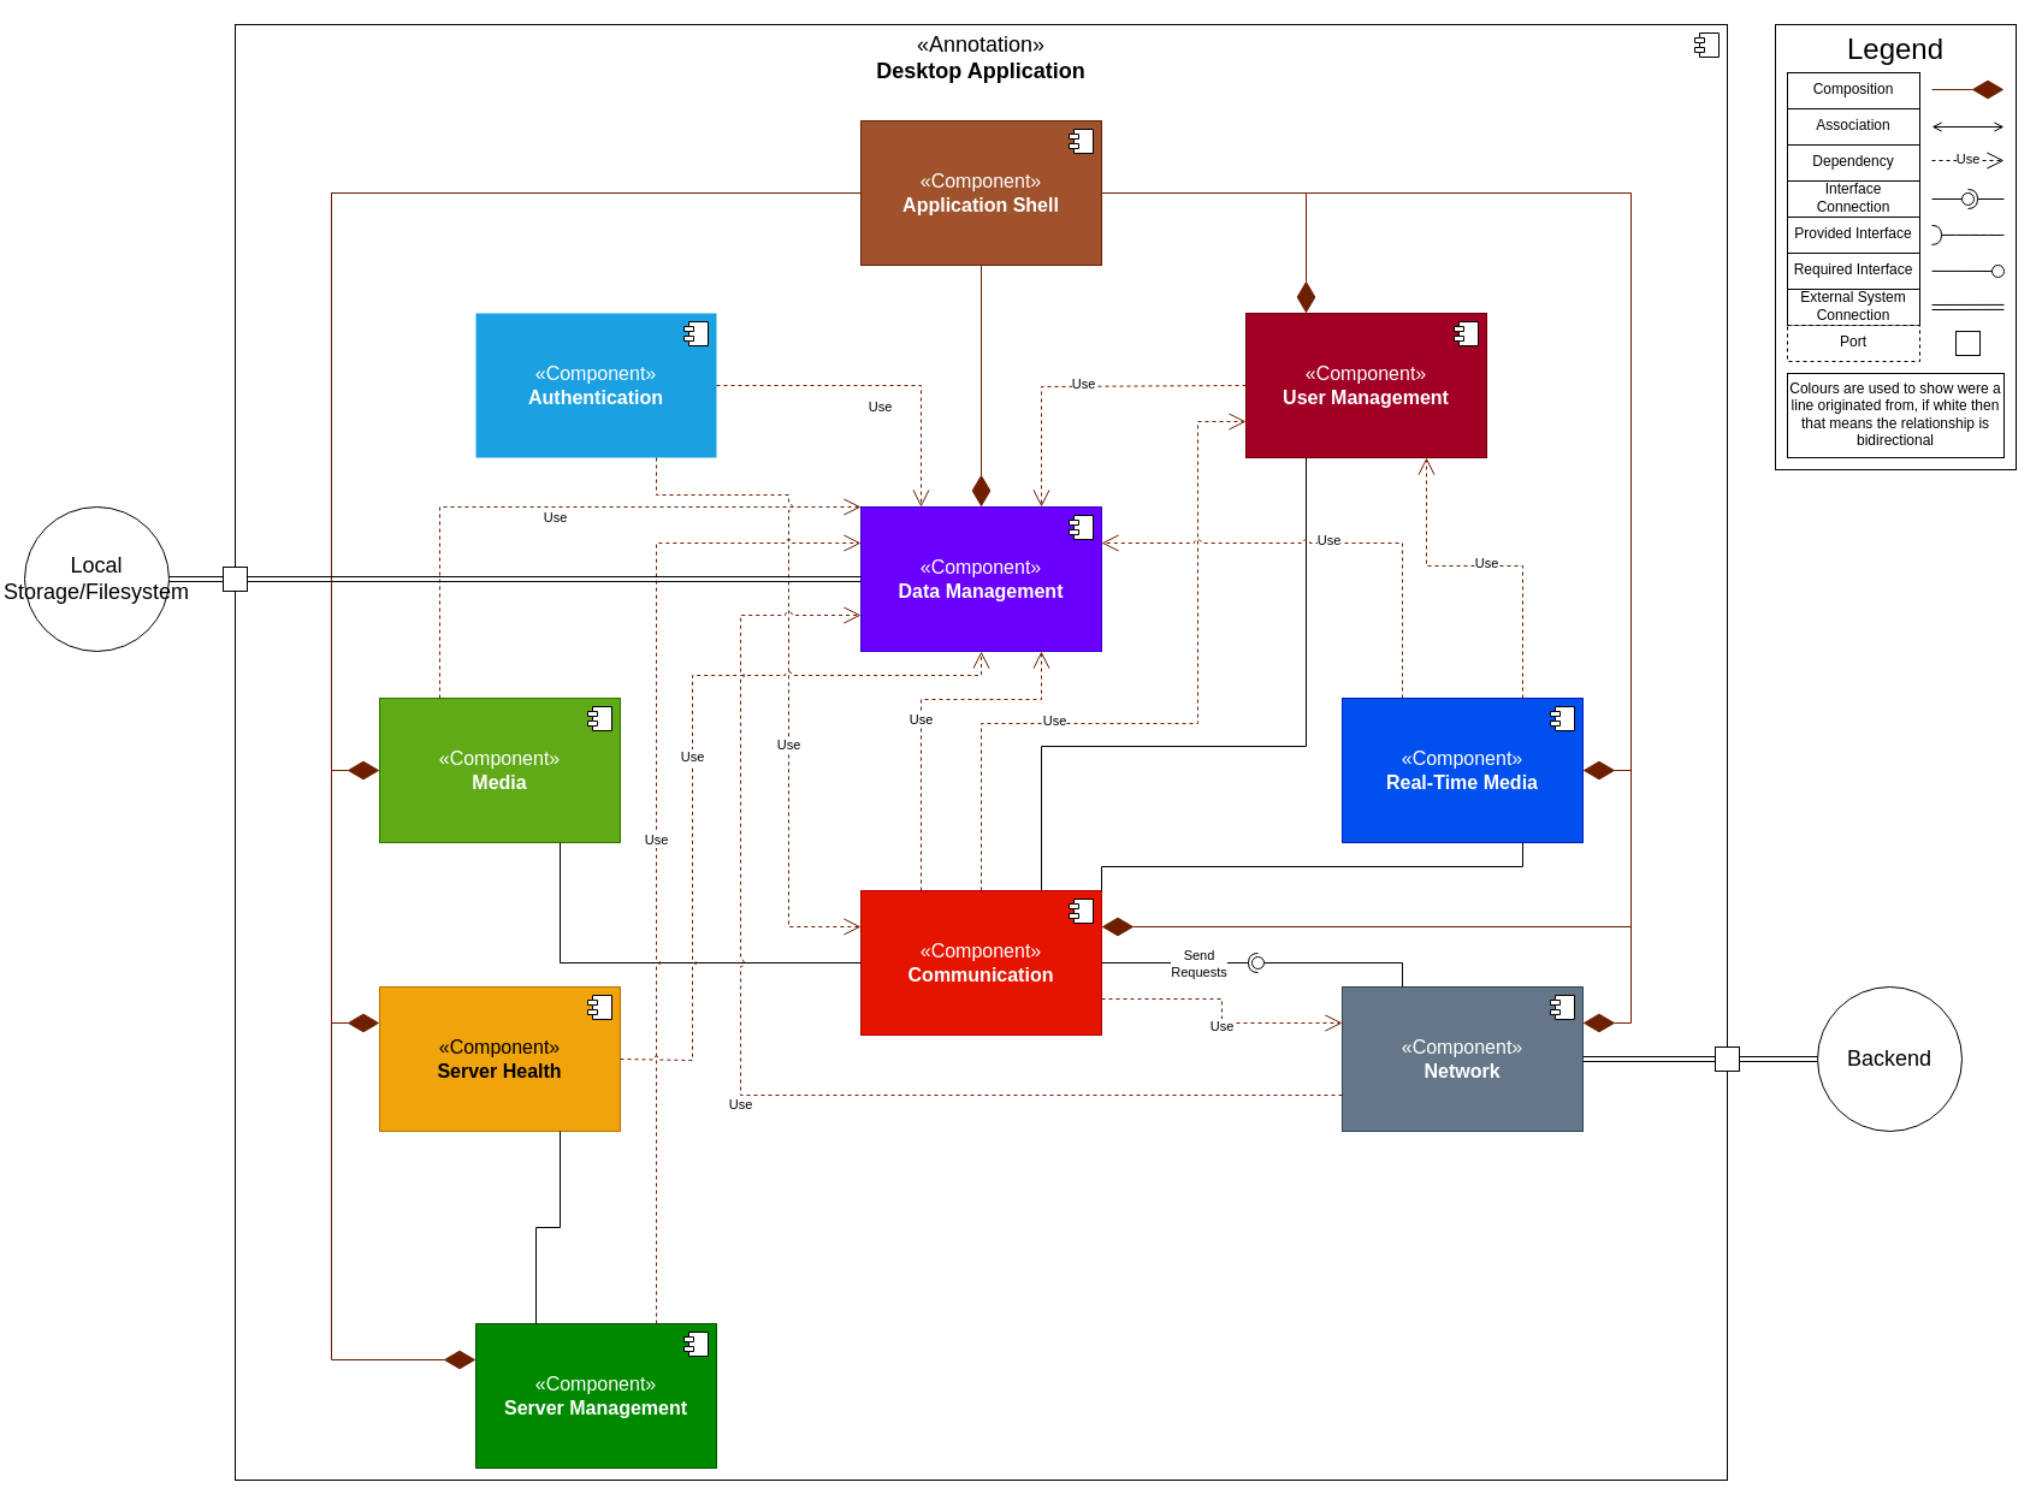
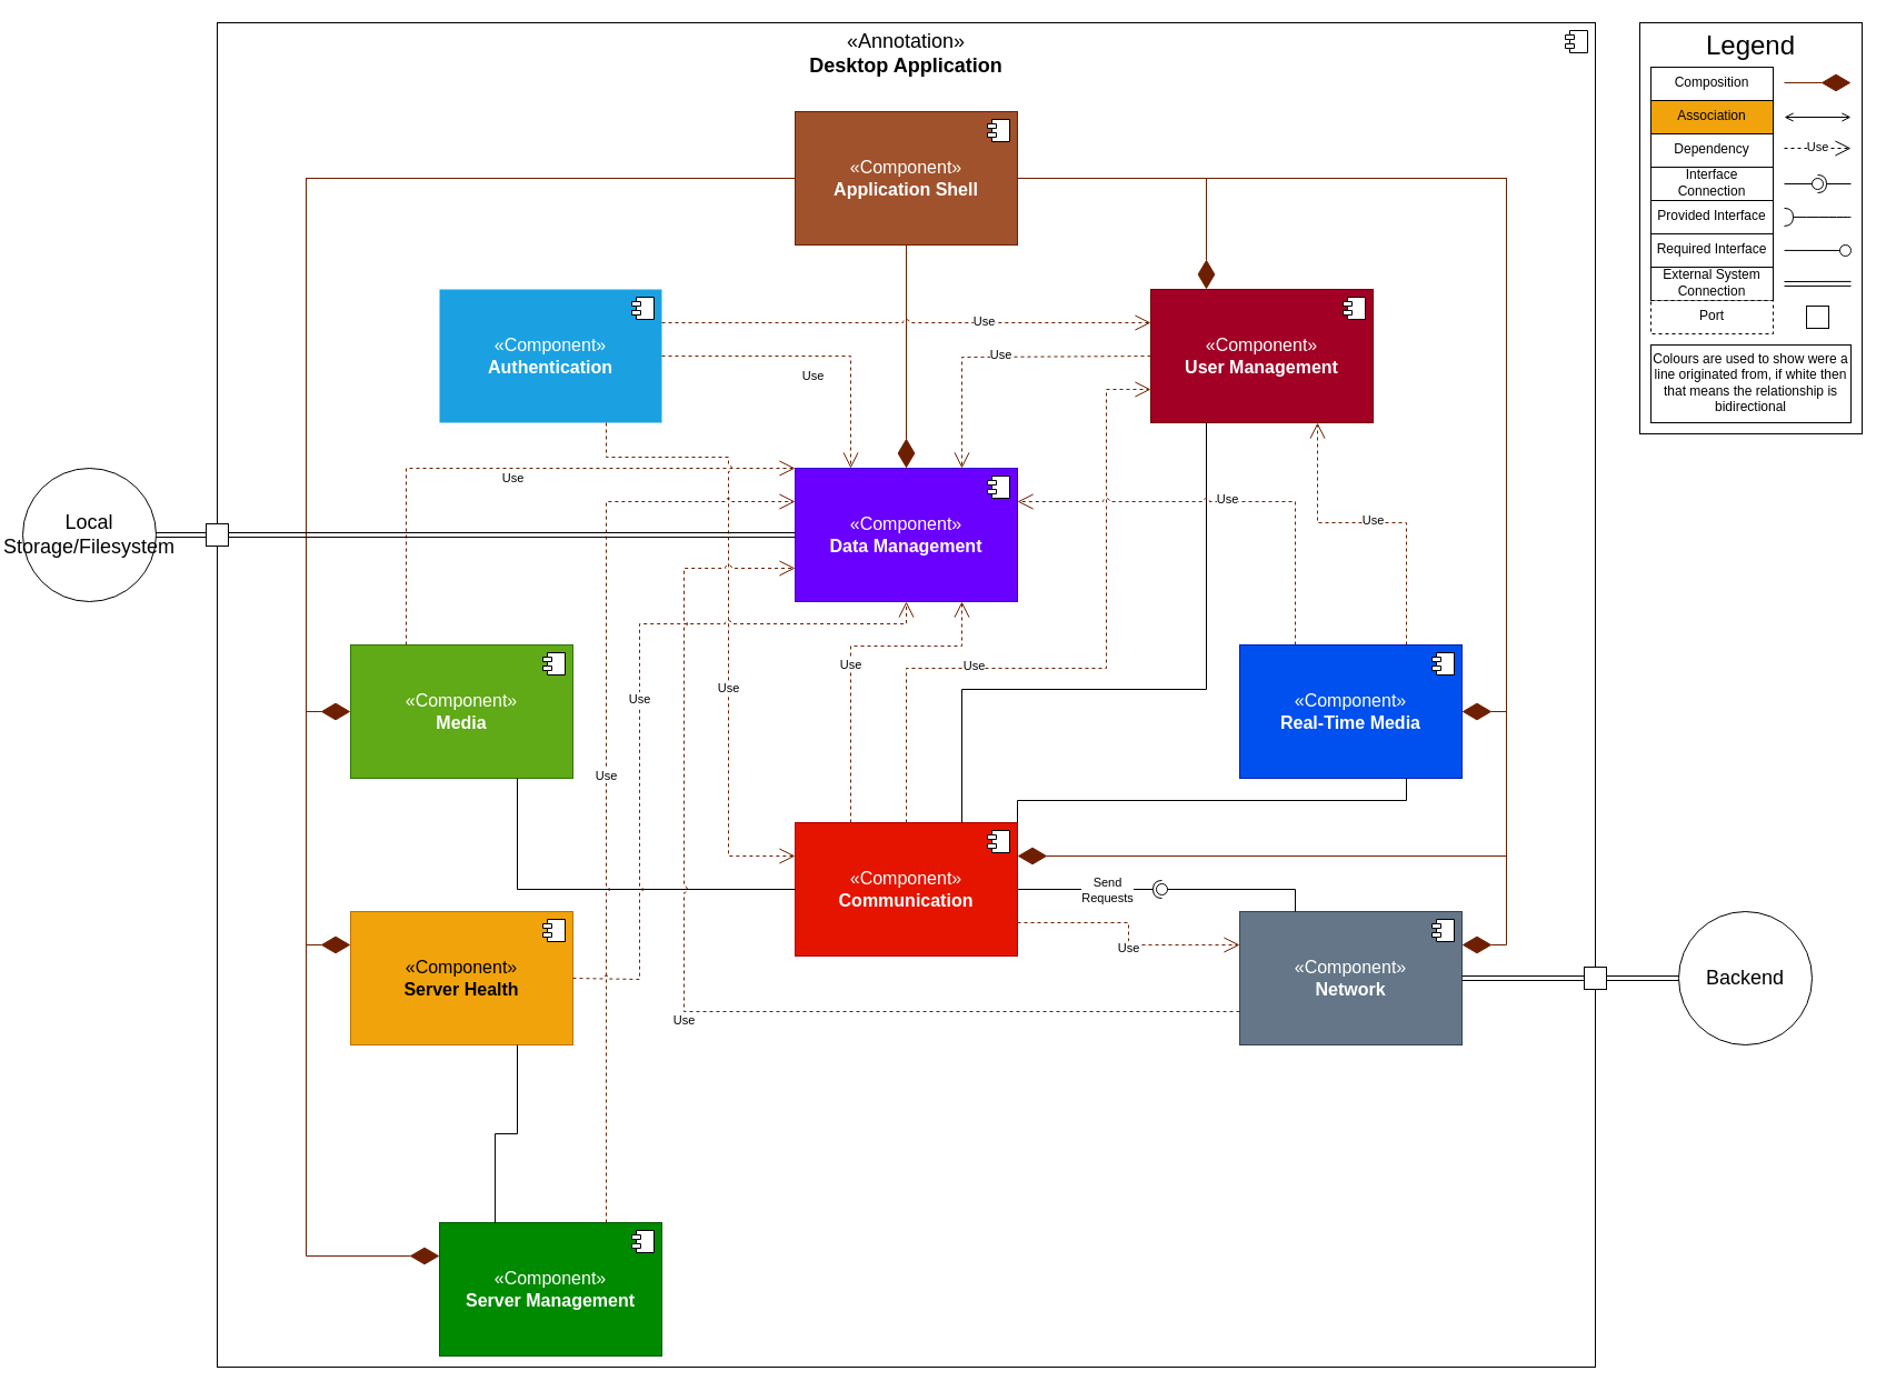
- <mxCell id="6" value="Association" style="rounded=0;whiteSpace=wrap;html=1;spacingTop=-2;" vertex="1" parent="1"><mxGeometry x="1485" y="90" width="110" height="30" as="geometry" /></mxCell>
+ <mxCell id="6" value="Association" style="rounded=0;whiteSpace=wrap;html=1;spacingTop=-2;fillColor=#f0a30a;" vertex="1" parent="1"><mxGeometry x="1485" y="90" width="110" height="30" as="geometry" /></mxCell>
+ <mxCell id="55" value="Use" style="endArrow=open;endSize=12;dashed=1;html=1;rounded=0;exitX=1;exitY=0.25;exitDx=0;exitDy=0;fillColor=#a0522d;strokeColor=light-dark(#6D1F00,#F6D32D);jumpStyle=arc;labelPosition=center;verticalLabelPosition=bottom;align=center;verticalAlign=top;startArrow=none;startFill=0;startSize=12;entryX=0;entryY=0.25;entryDx=0;entryDy=0;spacingTop=-5;" edge="1" parent="1" source="24" target="37"><mxGeometry x="0.318" y="9" width="160" relative="1" as="geometry"><mxPoint x="1295" y="860" as="sourcePoint" /><mxPoint x="935" y="580" as="targetPoint" /><Array as="points" /><mxPoint as="offset" /></mxGeometry></mxCell>
